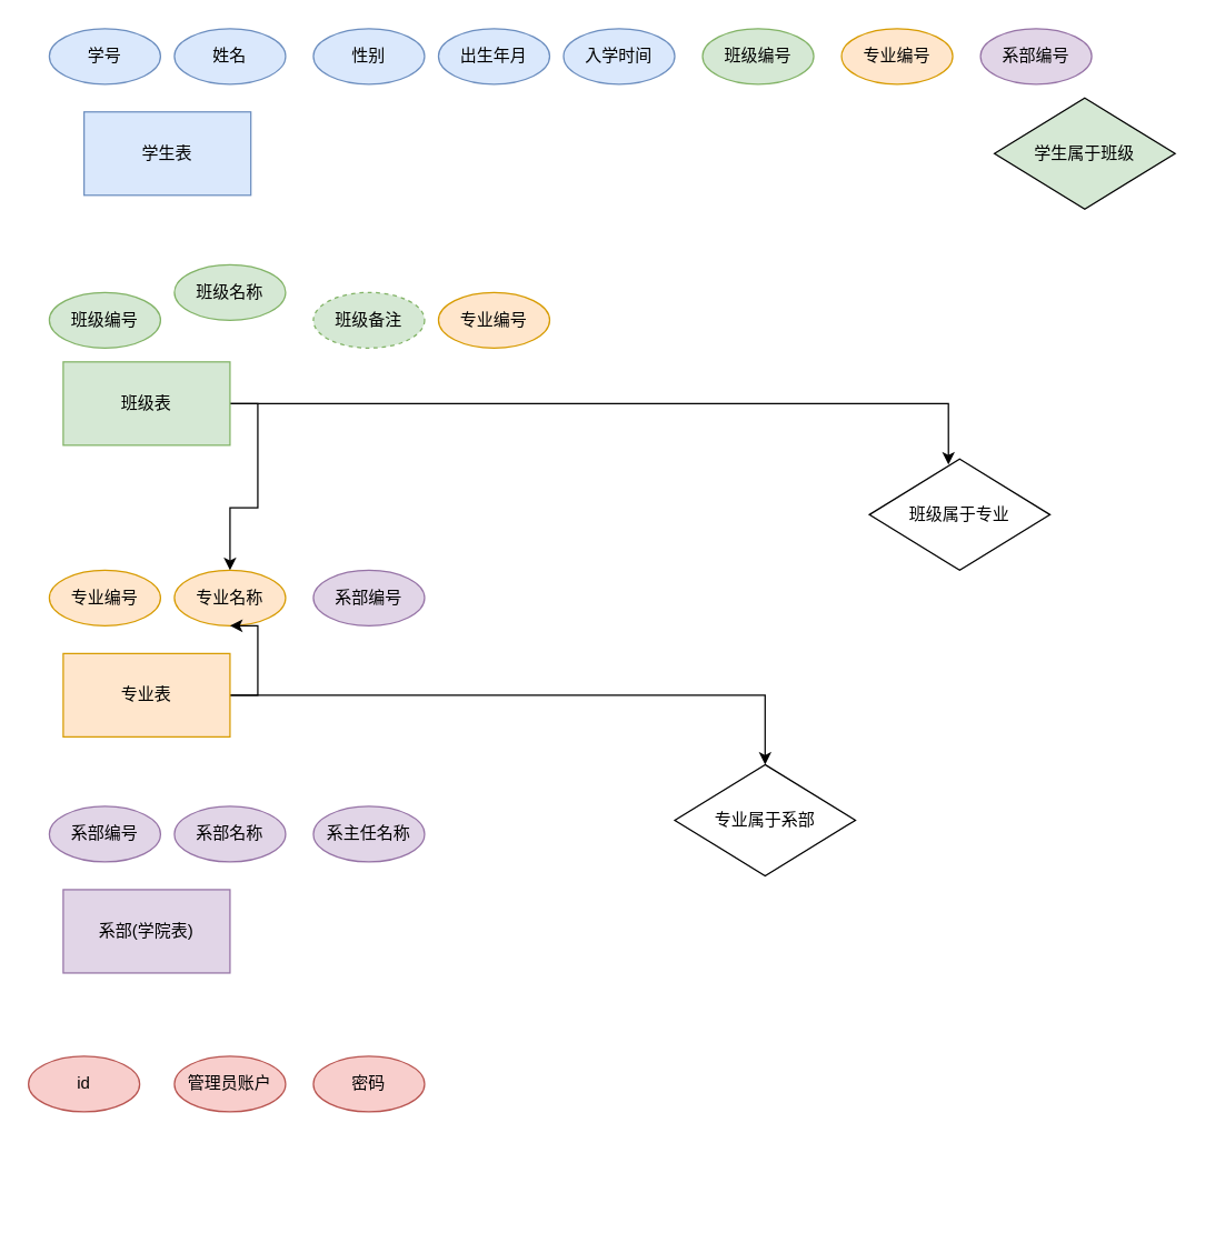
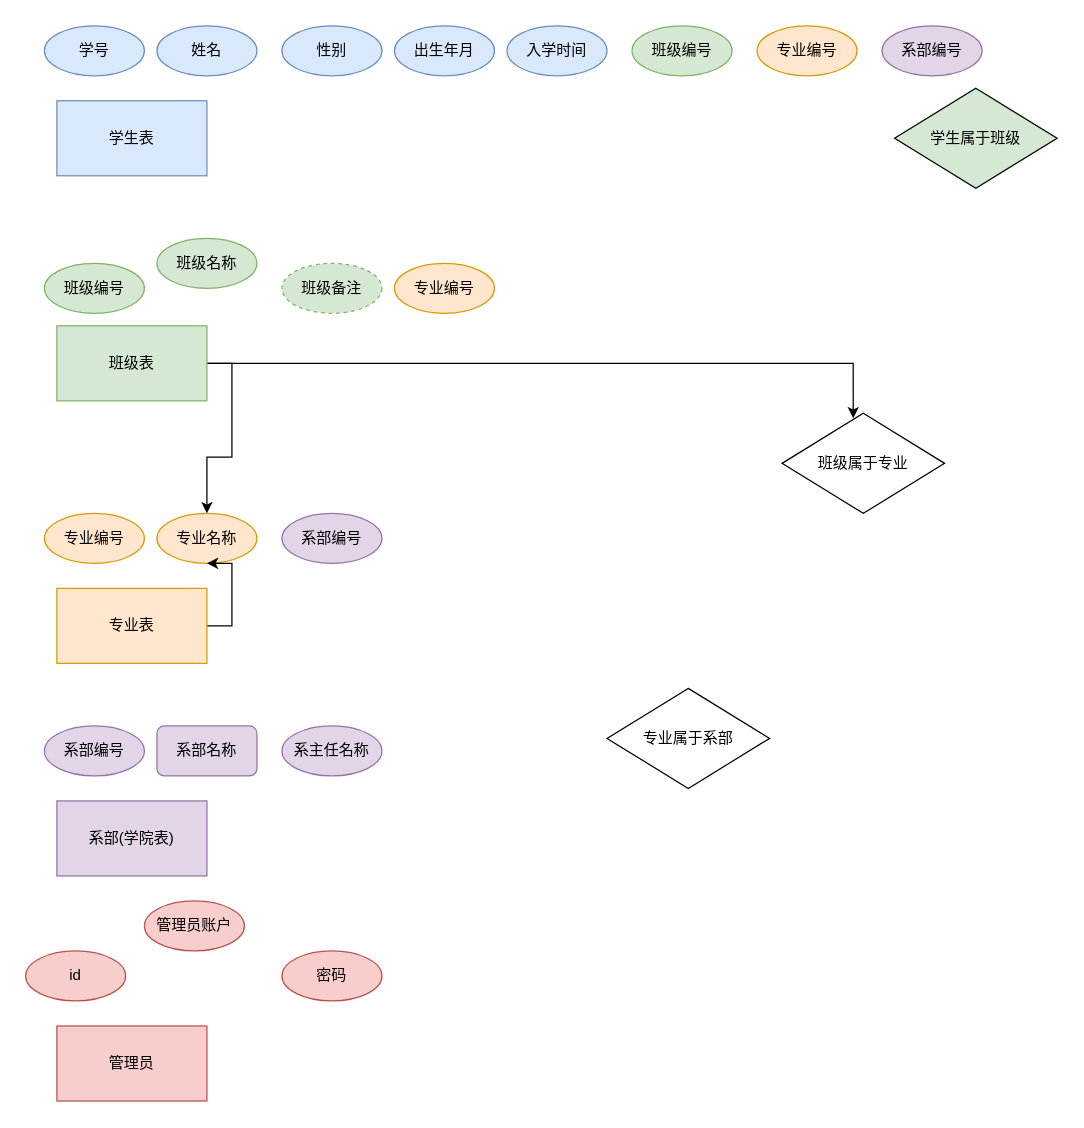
- <mxCell id="2" value="学生表" style="rounded=0;whiteSpace=wrap;html=1;fillColor=#dae8fc;strokeColor=#6c8ebf;" vertex="1" parent="1"><mxGeometry x="60" y="80" width="120" height="60" as="geometry" /></mxCell>
+ <mxCell id="2" value="学生表" style="rounded=0;whiteSpace=wrap;html=1;fillColor=#dae8fc;strokeColor=#6c8ebf;" vertex="1" parent="1"><mxGeometry x="45" y="80" width="120" height="60" as="geometry" /></mxCell>
- <mxCell id="16" style="edgeStyle=orthogonalEdgeStyle;rounded=0;orthogonalLoop=1;jettySize=auto;html=1;exitX=1;exitY=0.5;exitDx=0;exitDy=0;" edge="1" parent="1" source="17" target="33"><mxGeometry relative="1" as="geometry" /></mxCell>
- <mxCell id="34" value="系部名称" style="ellipse;whiteSpace=wrap;html=1;fillColor=#e1d5e7;strokeColor=#9673a6;" vertex="1" parent="1"><mxGeometry x="125" y="580" width="80" height="40" as="geometry" /></mxCell>
+ <mxCell id="34" value="系部名称" style="whiteSpace=wrap;html=1;fillColor=#e1d5e7;strokeColor=#9673a6;rounded=1;" vertex="1" parent="1"><mxGeometry x="125" y="580" width="80" height="40" as="geometry" /></mxCell>
- <mxCell id="29" value="管理员账户" style="ellipse;whiteSpace=wrap;html=1;fillColor=#f8cecc;strokeColor=#b85450;" vertex="1" parent="1"><mxGeometry x="125" y="760" width="80" height="40" as="geometry" /></mxCell>
+ <mxCell id="29" value="管理员账户" style="ellipse;whiteSpace=wrap;html=1;fillColor=#f8cecc;strokeColor=#b85450;" vertex="1" parent="1"><mxGeometry x="115" y="720" width="80" height="40" as="geometry" /></mxCell>
+ <mxCell id="27" value="管理员" style="rounded=0;whiteSpace=wrap;html=1;fillColor=#f8cecc;strokeColor=#b85450;" vertex="1" parent="1"><mxGeometry x="45" y="820" width="120" height="60" as="geometry" /></mxCell>
